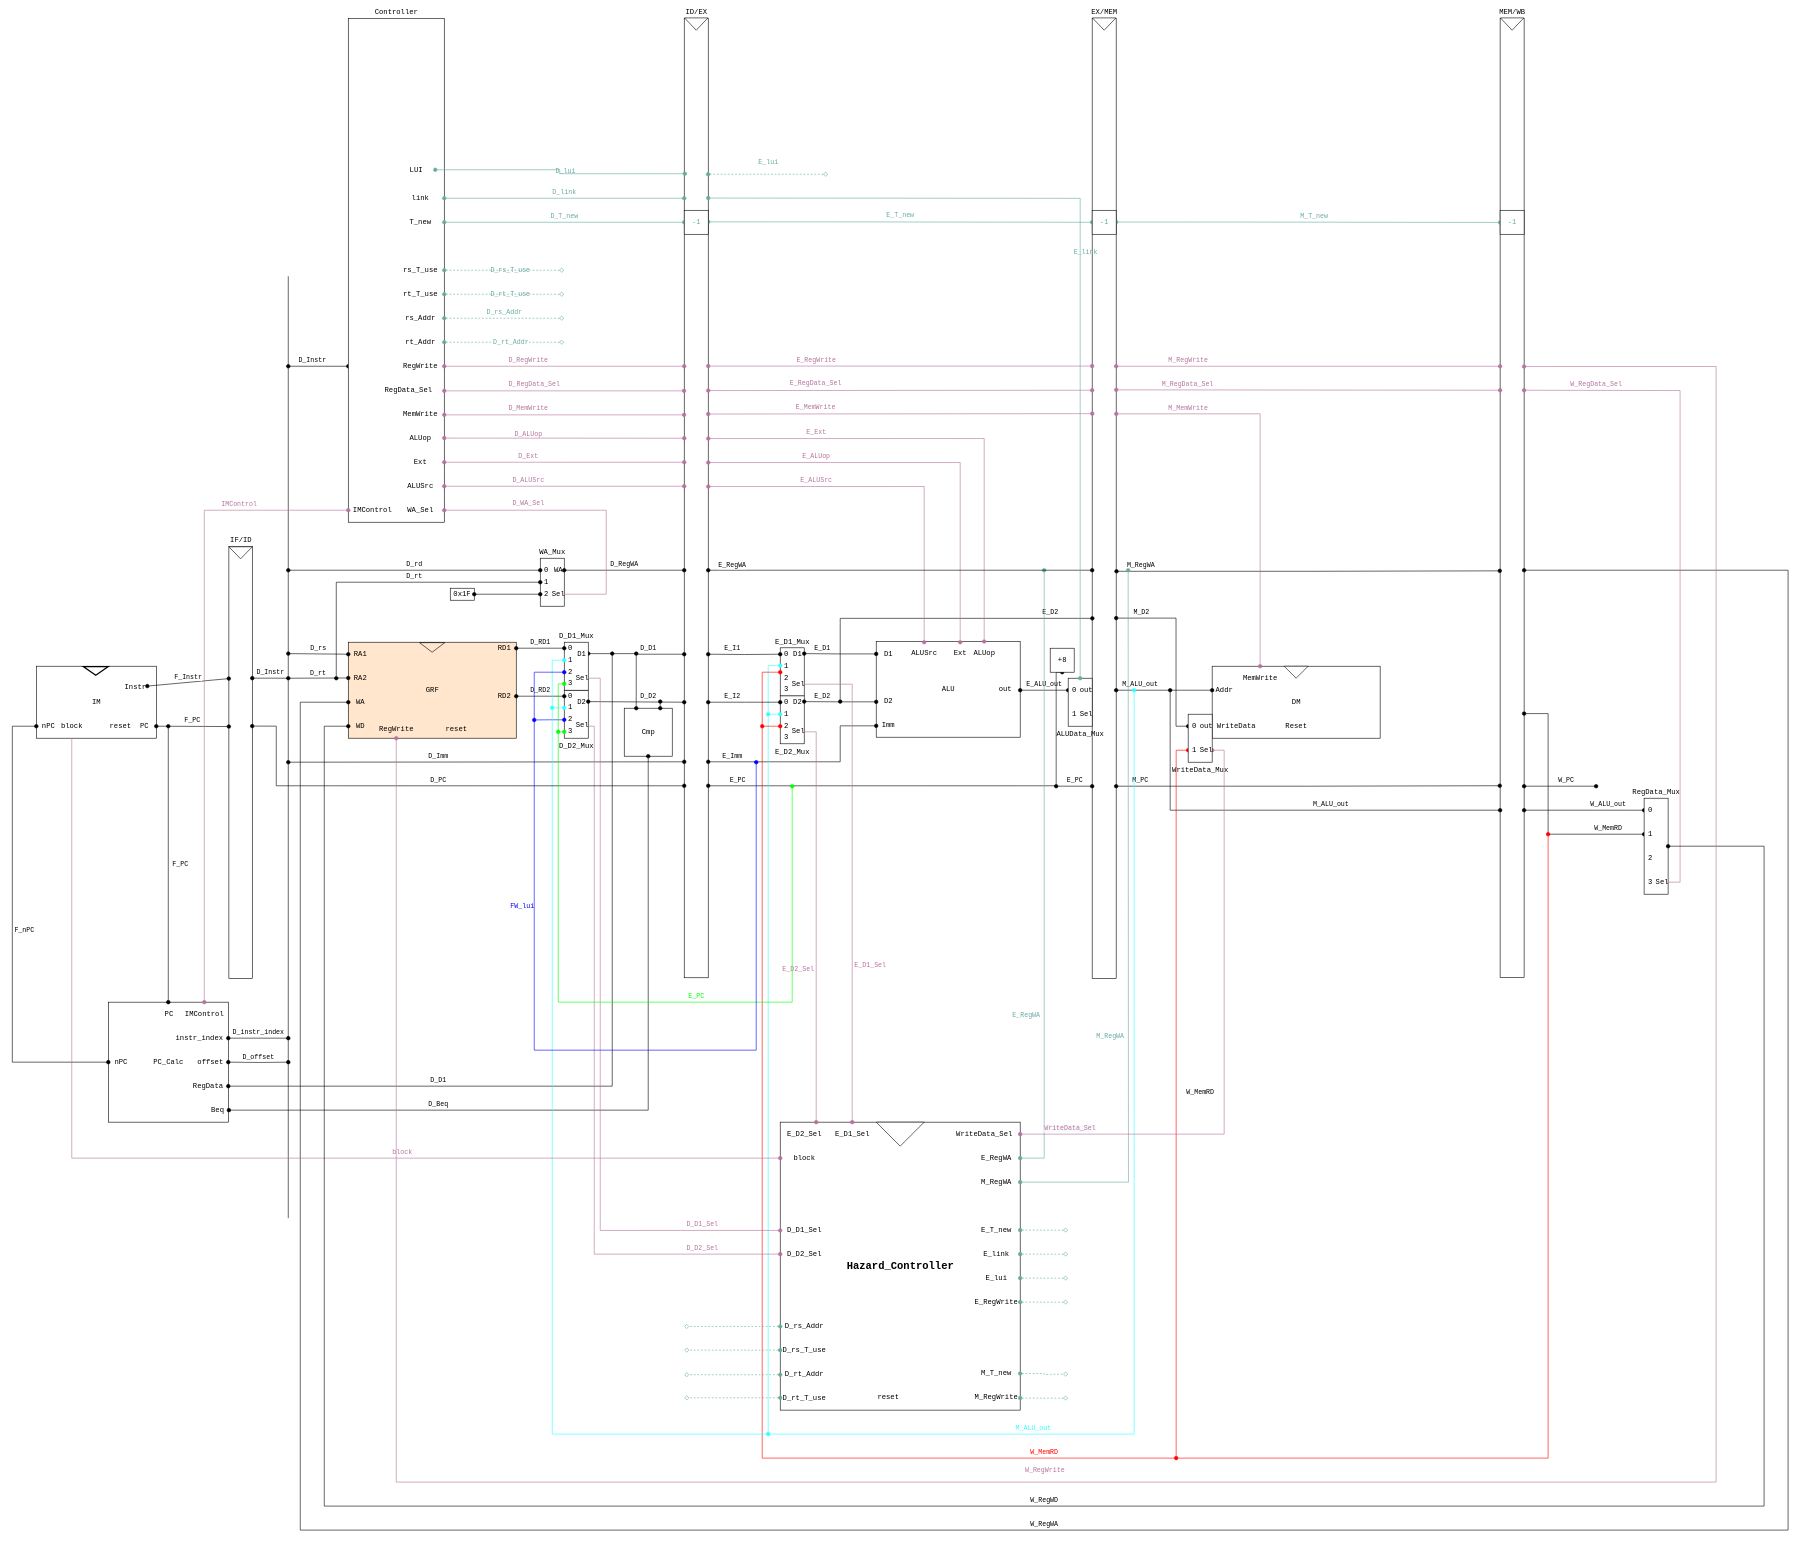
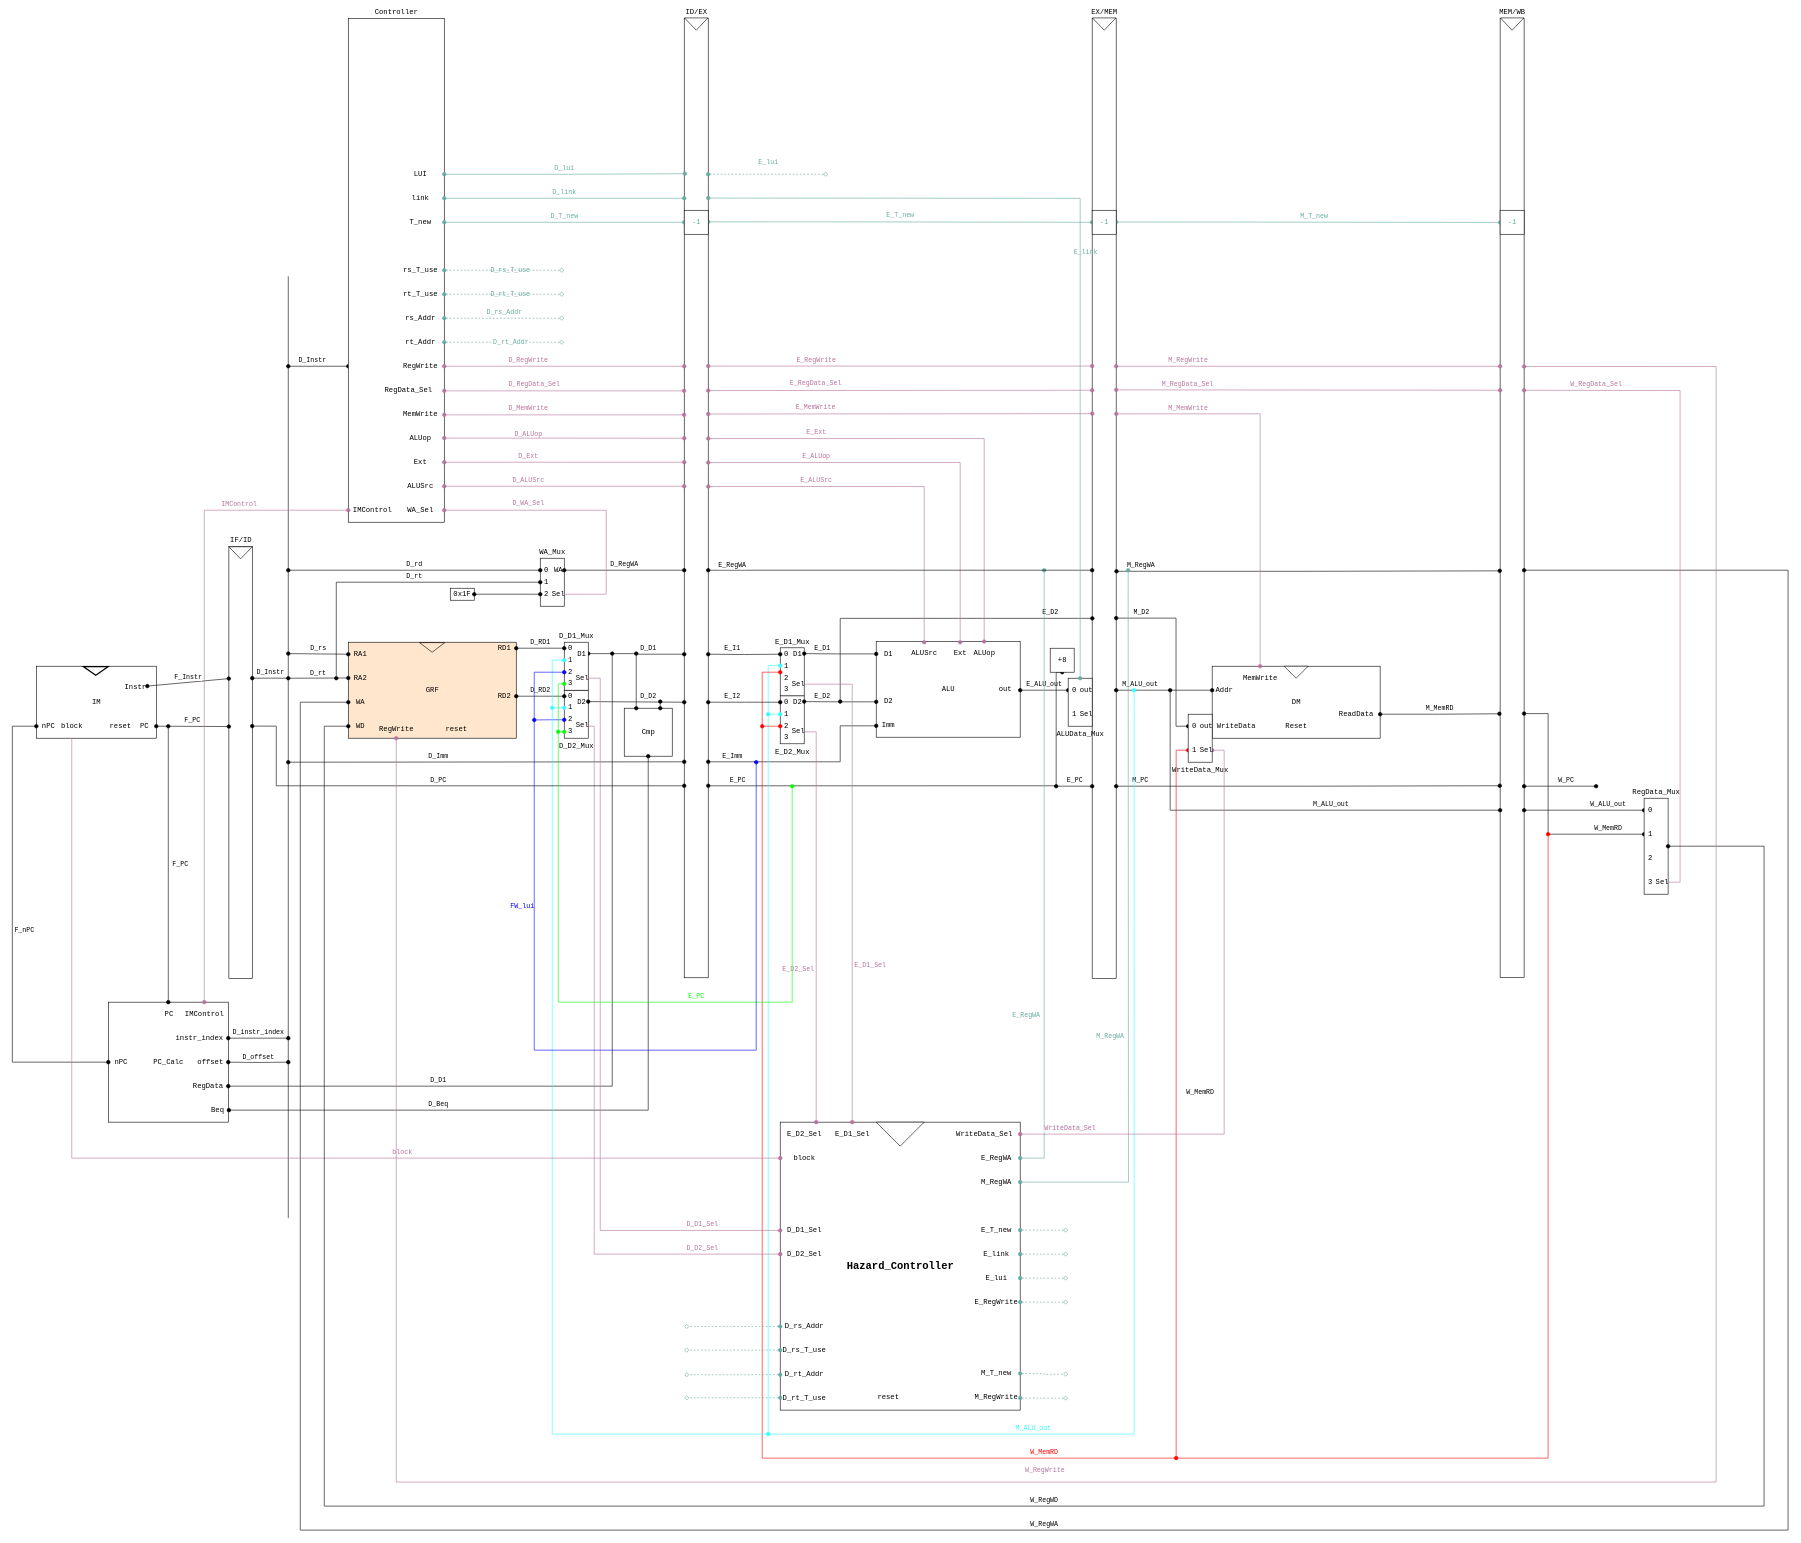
- <mxCell id="244" value="LUI" style="html=1;opacity=0;fontFamily=Courier New;" parent="1" vertex="1"><mxGeometry x="660" y="270" width="65" height="25" as="geometry" /></mxCell>
+ <mxCell id="244" value="LUI" style="html=1;opacity=0;fontFamily=Courier New;" parent="1" vertex="1"><mxGeometry x="660" y="270" width="80" height="40" as="geometry" /></mxCell>
+ <mxCell id="49" value="ReadData" style="html=1;opacity=0;fontFamily=Courier New;" parent="44" vertex="1"><mxGeometry x="200" y="60" width="80" height="40" as="geometry" /></mxCell>
+ <mxCell id="53" value="M_MemRD" style="edgeStyle=elbowEdgeStyle;rounded=0;orthogonalLoop=1;jettySize=auto;html=1;exitX=1;exitY=0.5;exitDx=0;exitDy=0;startArrow=oval;startFill=1;endArrow=oval;endFill=1;entryX=-0.031;entryY=0.725;entryDx=0;entryDy=0;entryPerimeter=0;fontFamily=Courier New;" parent="1" source="49" target="2" edge="1"><mxGeometry x="0.002" y="9" relative="1" as="geometry"><mxPoint x="2480" y="1209.33" as="targetPoint" /><mxPoint as="offset" /></mxGeometry></mxCell>
